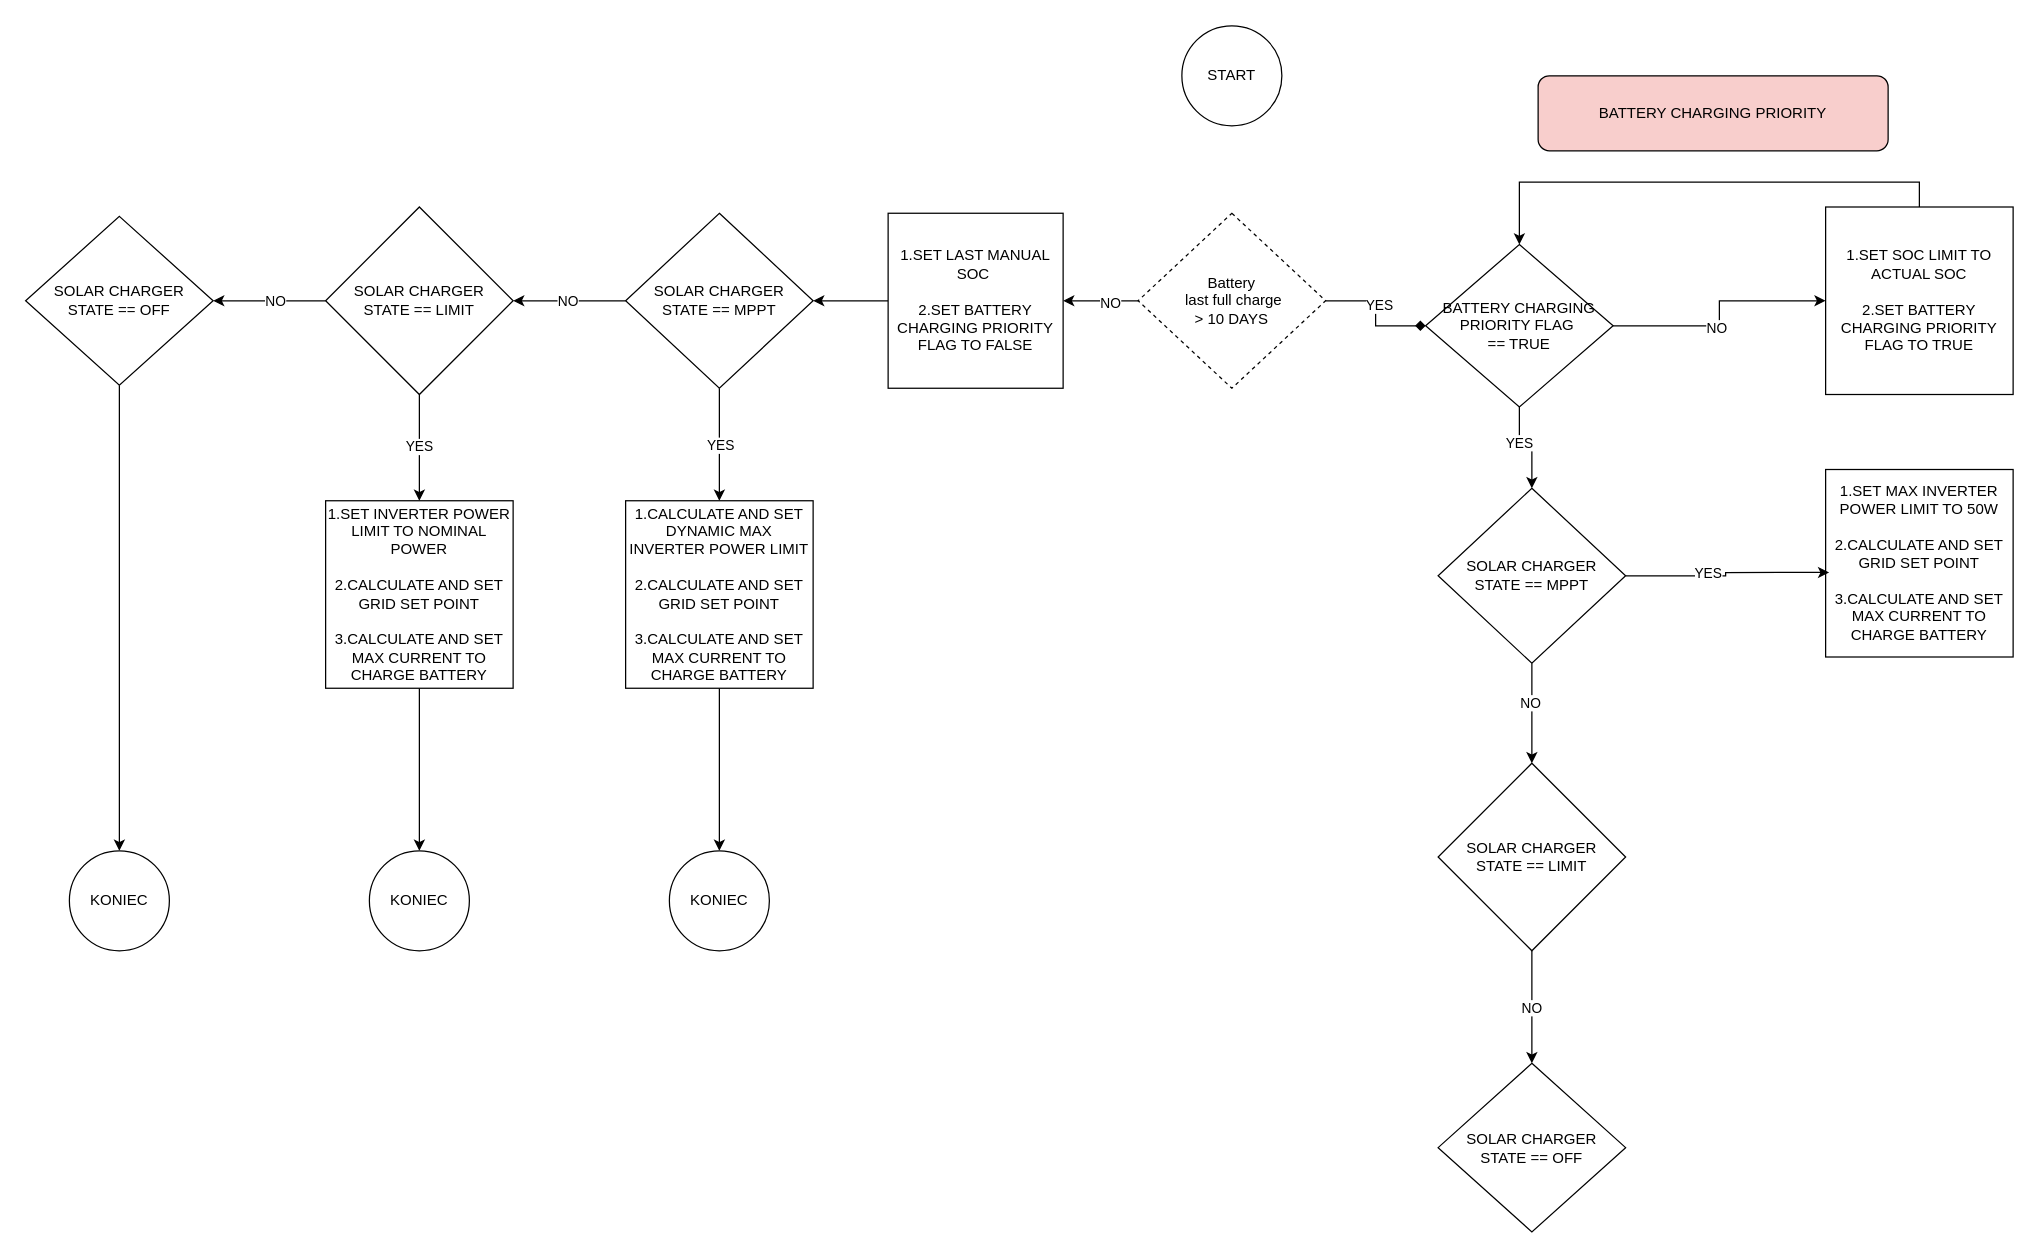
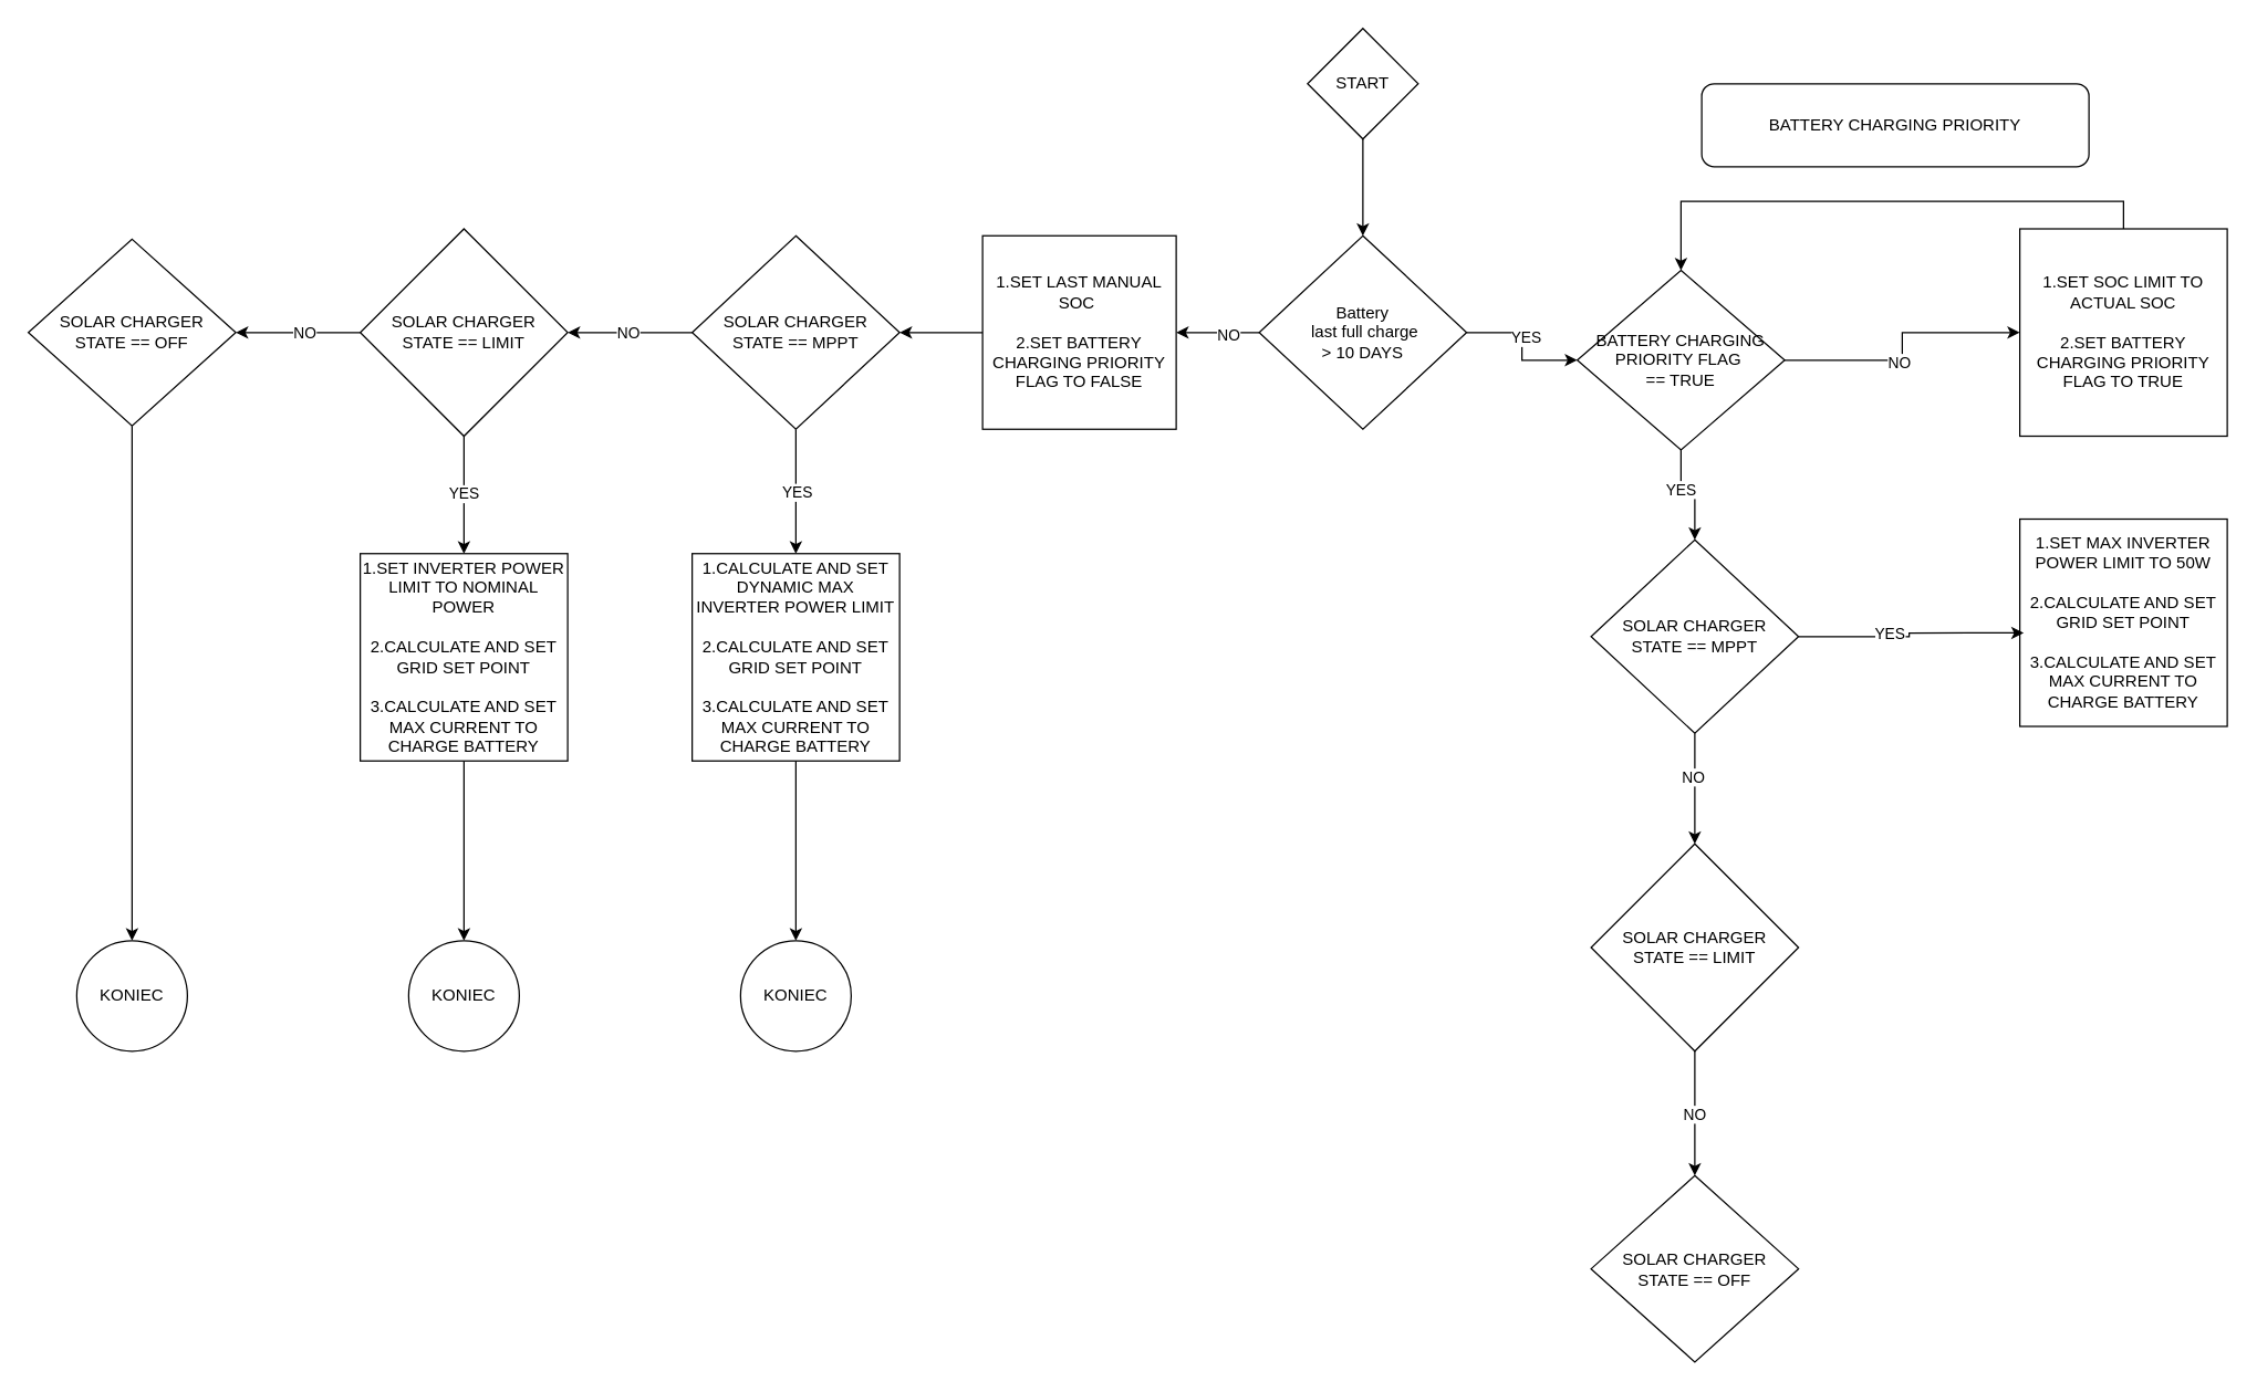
- <mxCell id="30" value="START" style="ellipse;whiteSpace=wrap;html=1;aspect=fixed;" vertex="1" parent="1"><mxGeometry x="945" y="20" width="80" height="80" as="geometry" /></mxCell>
+ <mxCell id="30" value="START" style="rhombus;whiteSpace=wrap;html=1;aspect=fixed;" vertex="1" parent="1"><mxGeometry x="945" y="20" width="80" height="80" as="geometry" /></mxCell>
- <mxCell id="23" value="BATTERY CHARGING PRIORITY" style="rounded=1;whiteSpace=wrap;html=1;fillColor=#f8cecc;" parent="1" vertex="1"><mxGeometry x="1230" y="60" width="280" height="60" as="geometry" /></mxCell>
+ <mxCell id="23" value="BATTERY CHARGING PRIORITY" style="rounded=1;whiteSpace=wrap;html=1;" parent="1" vertex="1"><mxGeometry x="1230" y="60" width="280" height="60" as="geometry" /></mxCell>
+ <mxCell id="29" value="" style="edgeStyle=orthogonalEdgeStyle;rounded=0;orthogonalLoop=1;jettySize=auto;html=1;" edge="1" parent="1" source="30" target="6"><mxGeometry relative="1" as="geometry" /></mxCell>
- <mxCell id="6" value="&lt;div&gt;Battery&lt;/div&gt;&lt;div&gt;&amp;nbsp;last full charge&lt;/div&gt;&amp;gt; 10 DAYS" style="rhombus;whiteSpace=wrap;html=1;dashed=1;" parent="1" vertex="1"><mxGeometry x="910" y="170" width="150" height="140" as="geometry" /></mxCell>
+ <mxCell id="6" value="&lt;div&gt;Battery&lt;/div&gt;&lt;div&gt;&amp;nbsp;last full charge&lt;/div&gt;&amp;gt; 10 DAYS" style="rhombus;whiteSpace=wrap;html=1;" parent="1" vertex="1"><mxGeometry x="910" y="170" width="150" height="140" as="geometry" /></mxCell>
- <mxCell id="4" style="edgeStyle=orthogonalEdgeStyle;rounded=0;orthogonalLoop=1;jettySize=auto;html=1;exitX=1;exitY=0.5;exitDx=0;exitDy=0;entryX=0;entryY=0.5;entryDx=0;entryDy=0;endArrow=diamond;" parent="1" source="6" target="28" edge="1"><mxGeometry relative="1" as="geometry" /></mxCell>
+ <mxCell id="4" style="edgeStyle=orthogonalEdgeStyle;rounded=0;orthogonalLoop=1;jettySize=auto;html=1;exitX=1;exitY=0.5;exitDx=0;exitDy=0;entryX=0;entryY=0.5;entryDx=0;entryDy=0;" parent="1" source="6" target="28" edge="1"><mxGeometry relative="1" as="geometry" /></mxCell>
